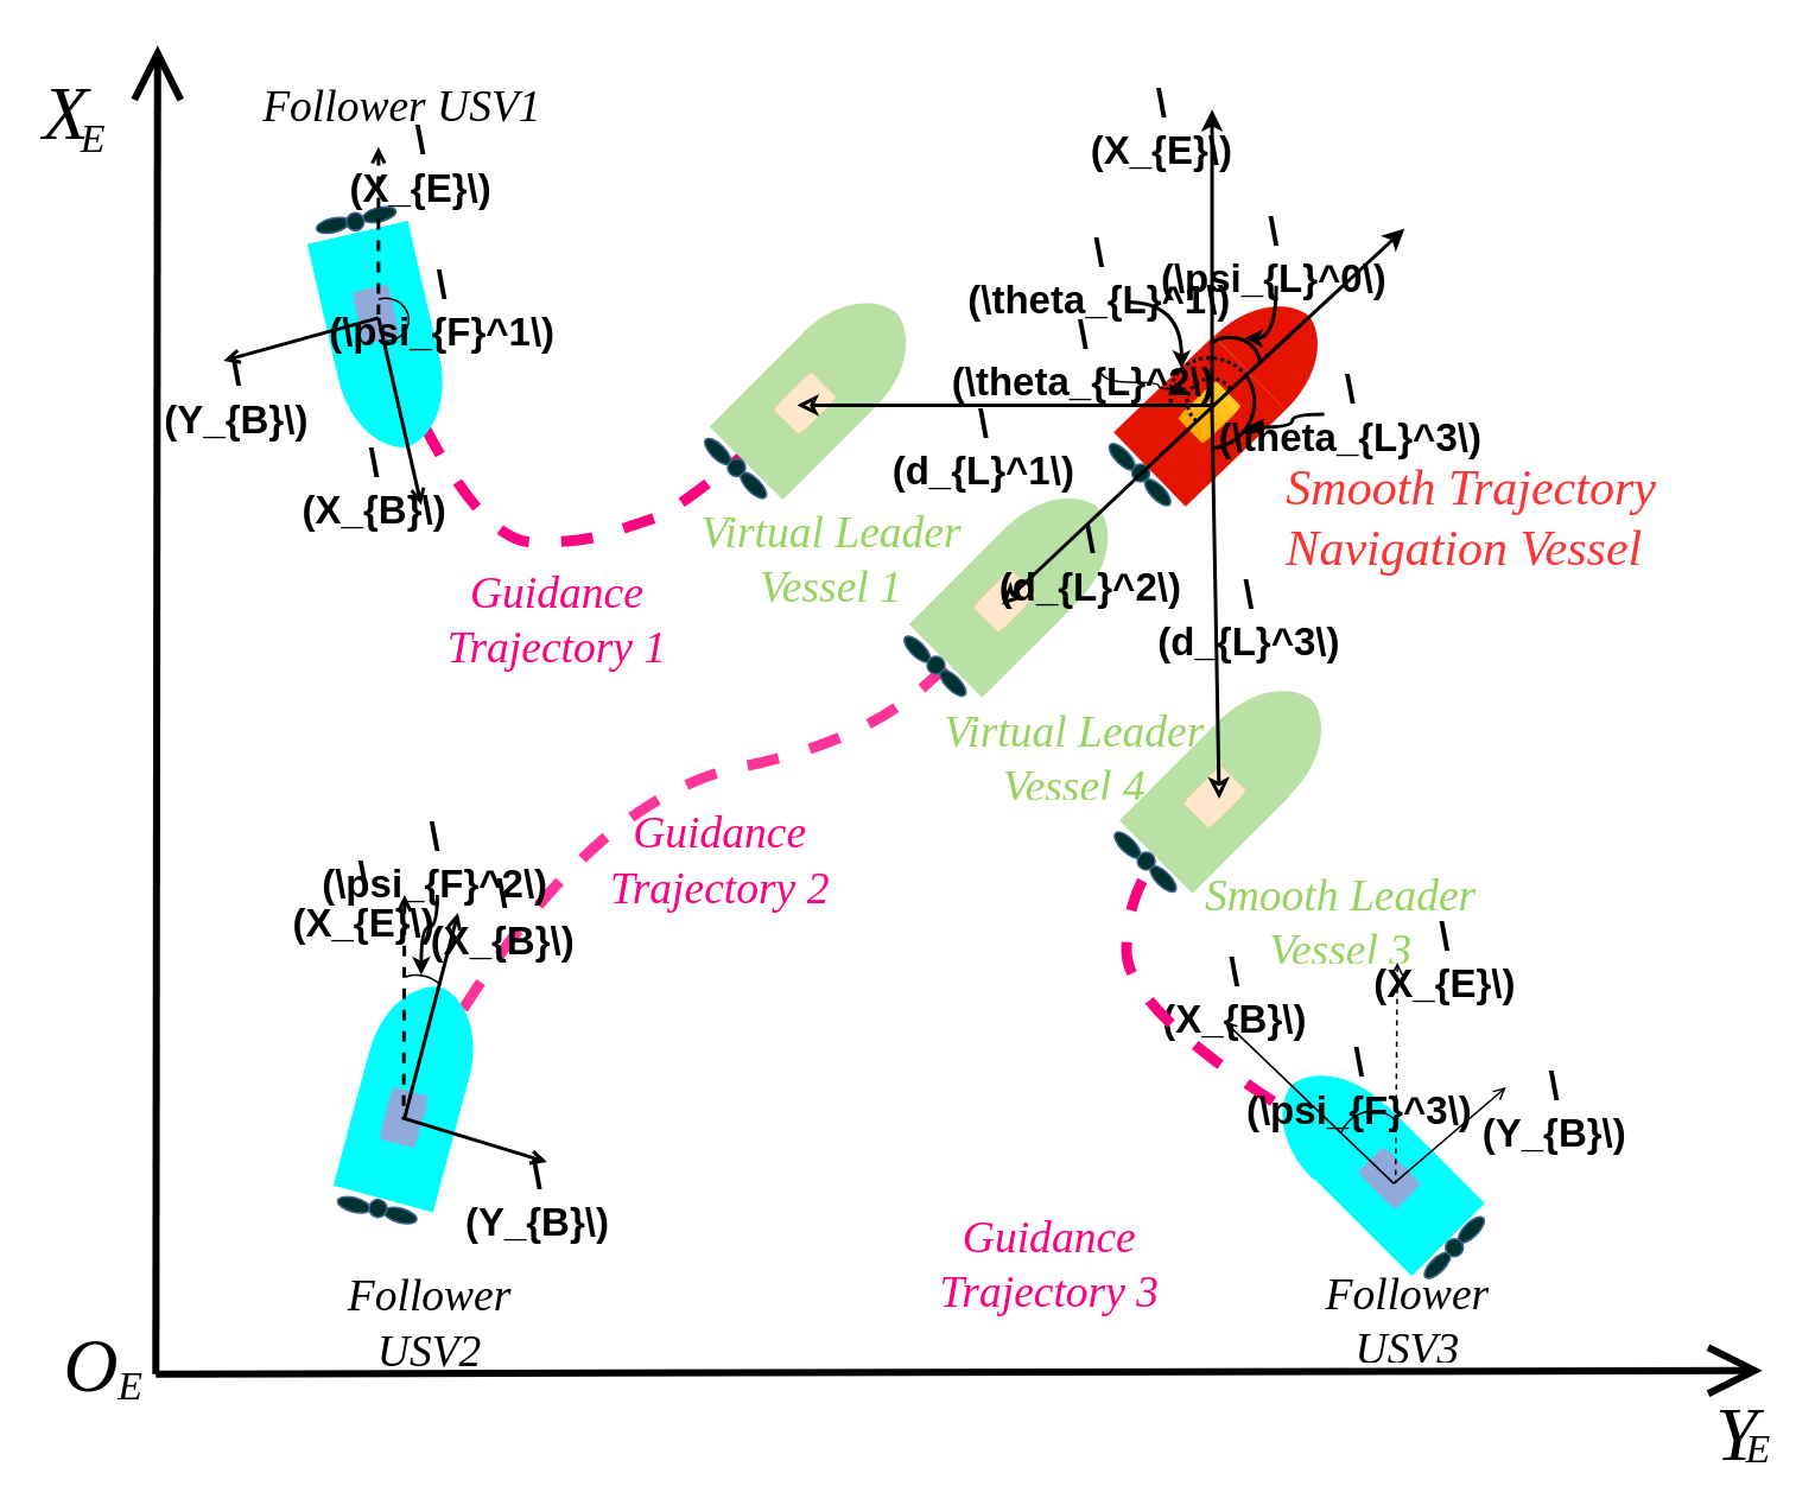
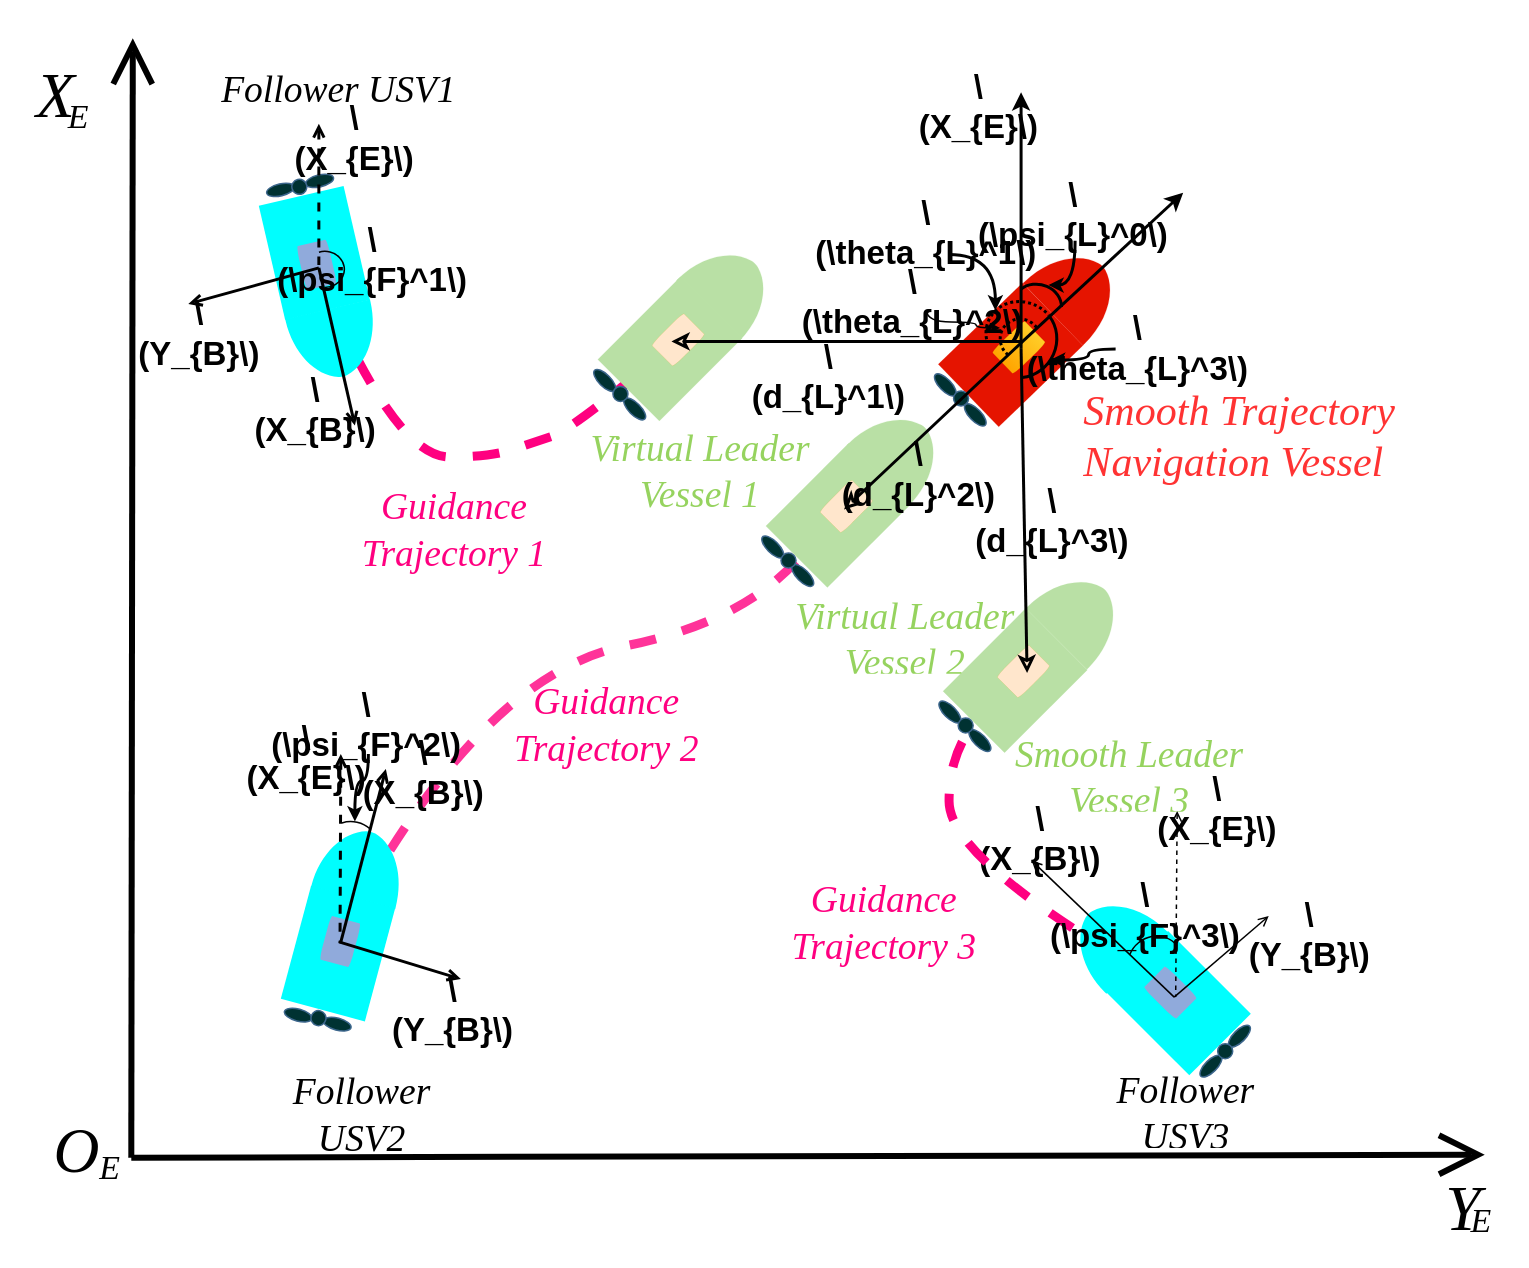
- <mxCell id="83" value="&lt;div&gt;&lt;font style=&quot;font-family: &amp;quot;Times New Roman&amp;quot;; direction: ltr; letter-spacing: 0px; line-height: 120%; opacity: 1;&quot;&gt;&lt;i&gt;Guidance Trajectory 1&lt;/i&gt;&lt;/font&gt;&lt;/div&gt;" style="verticalAlign=middle;align=center;overflow=width;vsdxID=248;fillColor=none;gradientColor=none;shape=stencil(nZBLDoAgDERP0z3SIyjew0SURgSD+Lu9kMZoXLhwN9O+tukAlrNpJg1SzDH4QW/URgNYgZTkjA4UkwJUgGXng+6DX1zLfmoymdXo17xh5zmRJ6Q42BWCfc2oJfdAr+Yv+AP9Cb7OJ3H/2JG1HNGz/84klThPVCc=);strokeColor=none;strokeWidth=2;points=[];labelBackgroundColor=none;rounded=0;html=1;whiteSpace=wrap;fontSize=25;fontColor=#FF0080;" vertex="1" parent="1"><mxGeometry x="245" y="306.01" width="135" height="72" as="geometry" /></mxCell>
+ <mxCell id="83" value="&lt;div&gt;&lt;font style=&quot;font-family: &amp;quot;Times New Roman&amp;quot;; direction: ltr; letter-spacing: 0px; line-height: 120%; opacity: 1;&quot;&gt;&lt;i&gt;Guidance Trajectory 1&lt;/i&gt;&lt;/font&gt;&lt;/div&gt;" style="verticalAlign=middle;align=center;overflow=width;vsdxID=248;fillColor=none;gradientColor=none;shape=stencil(nZBLDoAgDERP0z3SIyjew0SURgSD+Lu9kMZoXLhwN9O+tukAlrNpJg1SzDH4QW/URgNYgZTkjA4UkwJUgGXng+6DX1zLfmoymdXo17xh5zmRJ6Q42BWCfc2oJfdAr+Yv+AP9Cb7OJ3H/2JG1HNGz/84klThPVCc=);strokeColor=none;strokeWidth=2;points=[];labelBackgroundColor=none;rounded=0;html=1;whiteSpace=wrap;fontSize=25;fontColor=#FF0080;" vertex="1" parent="1"><mxGeometry x="235" y="311.01" width="135" height="72" as="geometry" /></mxCell>
- <mxCell id="126" value="&lt;div&gt;&lt;font style=&quot;font-family: &amp;quot;Times New Roman&amp;quot;; direction: ltr; letter-spacing: 0px; line-height: 120%; opacity: 1;&quot;&gt;&lt;i&gt;Virtual Leader Vessel 4&lt;br&gt;&lt;/i&gt;&lt;/font&gt;&lt;/div&gt;&lt;div&gt;&lt;font style=&quot;font-family: &amp;quot;Times New Roman&amp;quot;; direction: ltr; letter-spacing: 0px; line-height: 120%; opacity: 1;&quot;&gt;&lt;i&gt;&lt;br&gt;&lt;/i&gt;&lt;/font&gt;&lt;/div&gt;&lt;div&gt;&lt;font style=&quot;font-family: &amp;quot;Times New Roman&amp;quot;; direction: ltr; letter-spacing: 0px; line-height: 120%; opacity: 1;&quot;&gt;&lt;i&gt;&lt;br&gt;&lt;/i&gt;&lt;/font&gt;&lt;/div&gt;" style="verticalAlign=middle;align=center;overflow=width;vsdxID=248;fillColor=none;gradientColor=none;shape=stencil(nZBLDoAgDERP0z3SIyjew0SURgSD+Lu9kMZoXLhwN9O+tukAlrNpJg1SzDH4QW/URgNYgZTkjA4UkwJUgGXng+6DX1zLfmoymdXo17xh5zmRJ6Q42BWCfc2oJfdAr+Yv+AP9Cb7OJ3H/2JG1HNGz/84klThPVCc=);strokeColor=none;strokeWidth=2;points=[];labelBackgroundColor=none;rounded=0;html=1;whiteSpace=wrap;fontSize=25;fontColor=light-dark(#96d35f, #ededed);" vertex="1" parent="1"><mxGeometry x="529.04" y="389" width="147.96" height="54" as="geometry" /></mxCell>
+ <mxCell id="126" value="&lt;div&gt;&lt;font style=&quot;font-family: &amp;quot;Times New Roman&amp;quot;; direction: ltr; letter-spacing: 0px; line-height: 120%; opacity: 1;&quot;&gt;&lt;i&gt;Virtual Leader Vessel 2&lt;br&gt;&lt;/i&gt;&lt;/font&gt;&lt;/div&gt;&lt;div&gt;&lt;font style=&quot;font-family: &amp;quot;Times New Roman&amp;quot;; direction: ltr; letter-spacing: 0px; line-height: 120%; opacity: 1;&quot;&gt;&lt;i&gt;&lt;br&gt;&lt;/i&gt;&lt;/font&gt;&lt;/div&gt;&lt;div&gt;&lt;font style=&quot;font-family: &amp;quot;Times New Roman&amp;quot;; direction: ltr; letter-spacing: 0px; line-height: 120%; opacity: 1;&quot;&gt;&lt;i&gt;&lt;br&gt;&lt;/i&gt;&lt;/font&gt;&lt;/div&gt;" style="verticalAlign=middle;align=center;overflow=width;vsdxID=248;fillColor=none;gradientColor=none;shape=stencil(nZBLDoAgDERP0z3SIyjew0SURgSD+Lu9kMZoXLhwN9O+tukAlrNpJg1SzDH4QW/URgNYgZTkjA4UkwJUgGXng+6DX1zLfmoymdXo17xh5zmRJ6Q42BWCfc2oJfdAr+Yv+AP9Cb7OJ3H/2JG1HNGz/84klThPVCc=);strokeColor=none;strokeWidth=2;points=[];labelBackgroundColor=none;rounded=0;html=1;whiteSpace=wrap;fontSize=25;fontColor=light-dark(#96d35f, #ededed);" vertex="1" parent="1"><mxGeometry x="529.04" y="389" width="147.96" height="54" as="geometry" /></mxCell>
- <mxCell id="85" value="&lt;div&gt;&lt;font style=&quot;font-family: &amp;quot;Times New Roman&amp;quot;; direction: ltr; letter-spacing: 0px; line-height: 120%; opacity: 1;&quot;&gt;&lt;i&gt;Guidance Trajectory 3&lt;/i&gt;&lt;/font&gt;&lt;/div&gt;&lt;div&gt;&lt;font style=&quot;font-family: &amp;quot;Times New Roman&amp;quot;; direction: ltr; letter-spacing: 0px; line-height: 120%; opacity: 1;&quot;&gt;&lt;i&gt;&lt;br&gt;&lt;/i&gt;&lt;/font&gt;&lt;/div&gt;&lt;div&gt;&lt;font style=&quot;font-family: &amp;quot;Times New Roman&amp;quot;; direction: ltr; letter-spacing: 0px; line-height: 120%; opacity: 1;&quot;&gt;&lt;i&gt;&lt;br&gt;&lt;/i&gt;&lt;/font&gt;&lt;/div&gt;" style="verticalAlign=middle;align=center;overflow=width;vsdxID=248;fillColor=none;gradientColor=none;shape=stencil(nZBLDoAgDERP0z3SIyjew0SURgSD+Lu9kMZoXLhwN9O+tukAlrNpJg1SzDH4QW/URgNYgZTkjA4UkwJUgGXng+6DX1zLfmoymdXo17xh5zmRJ6Q42BWCfc2oJfdAr+Yv+AP9Cb7OJ3H/2JG1HNGz/84klThPVCc=);strokeColor=none;strokeWidth=2;points=[];labelBackgroundColor=none;rounded=0;html=1;whiteSpace=wrap;fontSize=25;fontColor=#FF0080;" vertex="1" parent="1"><mxGeometry x="519.06" y="673" width="139.94" height="63" as="geometry" /></mxCell>
+ <mxCell id="85" value="&lt;div&gt;&lt;font style=&quot;font-family: &amp;quot;Times New Roman&amp;quot;; direction: ltr; letter-spacing: 0px; line-height: 120%; opacity: 1;&quot;&gt;&lt;i&gt;Guidance Trajectory 3&lt;/i&gt;&lt;/font&gt;&lt;/div&gt;&lt;div&gt;&lt;font style=&quot;font-family: &amp;quot;Times New Roman&amp;quot;; direction: ltr; letter-spacing: 0px; line-height: 120%; opacity: 1;&quot;&gt;&lt;i&gt;&lt;br&gt;&lt;/i&gt;&lt;/font&gt;&lt;/div&gt;&lt;div&gt;&lt;font style=&quot;font-family: &amp;quot;Times New Roman&amp;quot;; direction: ltr; letter-spacing: 0px; line-height: 120%; opacity: 1;&quot;&gt;&lt;i&gt;&lt;br&gt;&lt;/i&gt;&lt;/font&gt;&lt;/div&gt;" style="verticalAlign=middle;align=center;overflow=width;vsdxID=248;fillColor=none;gradientColor=none;shape=stencil(nZBLDoAgDERP0z3SIyjew0SURgSD+Lu9kMZoXLhwN9O+tukAlrNpJg1SzDH4QW/URgNYgZTkjA4UkwJUgGXng+6DX1zLfmoymdXo17xh5zmRJ6Q42BWCfc2oJfdAr+Yv+AP9Cb7OJ3H/2JG1HNGz/84klThPVCc=);strokeColor=none;strokeWidth=2;points=[];labelBackgroundColor=none;rounded=0;html=1;whiteSpace=wrap;fontSize=25;fontColor=#FF0080;" vertex="1" parent="1"><mxGeometry x="519.06" y="578" width="139.94" height="63" as="geometry" /></mxCell>
